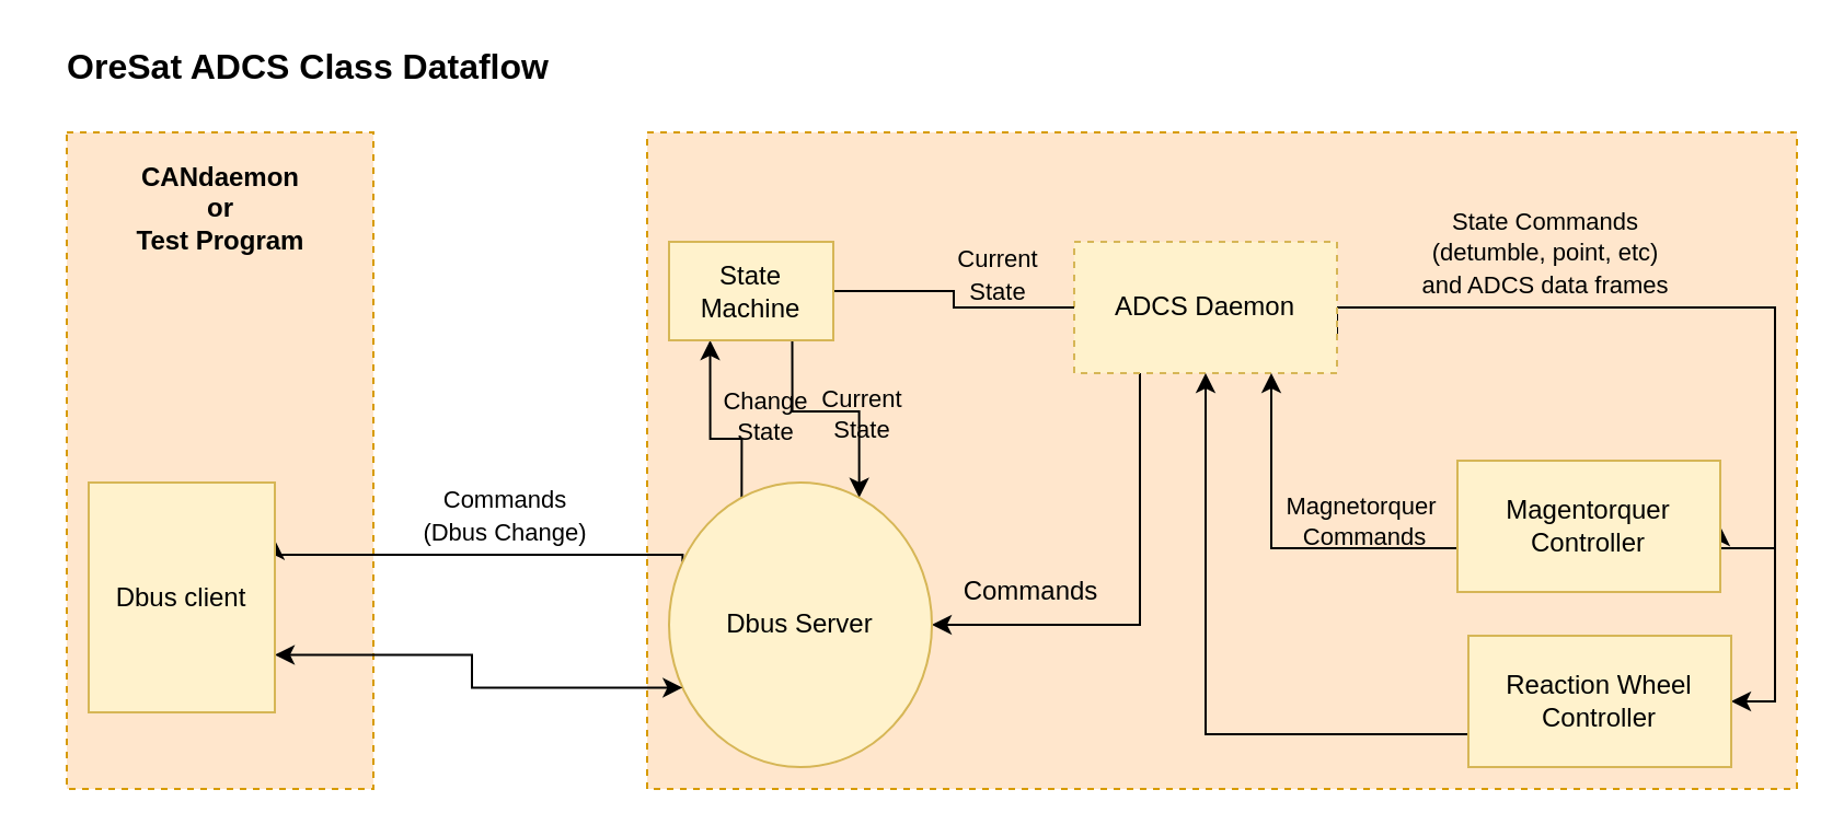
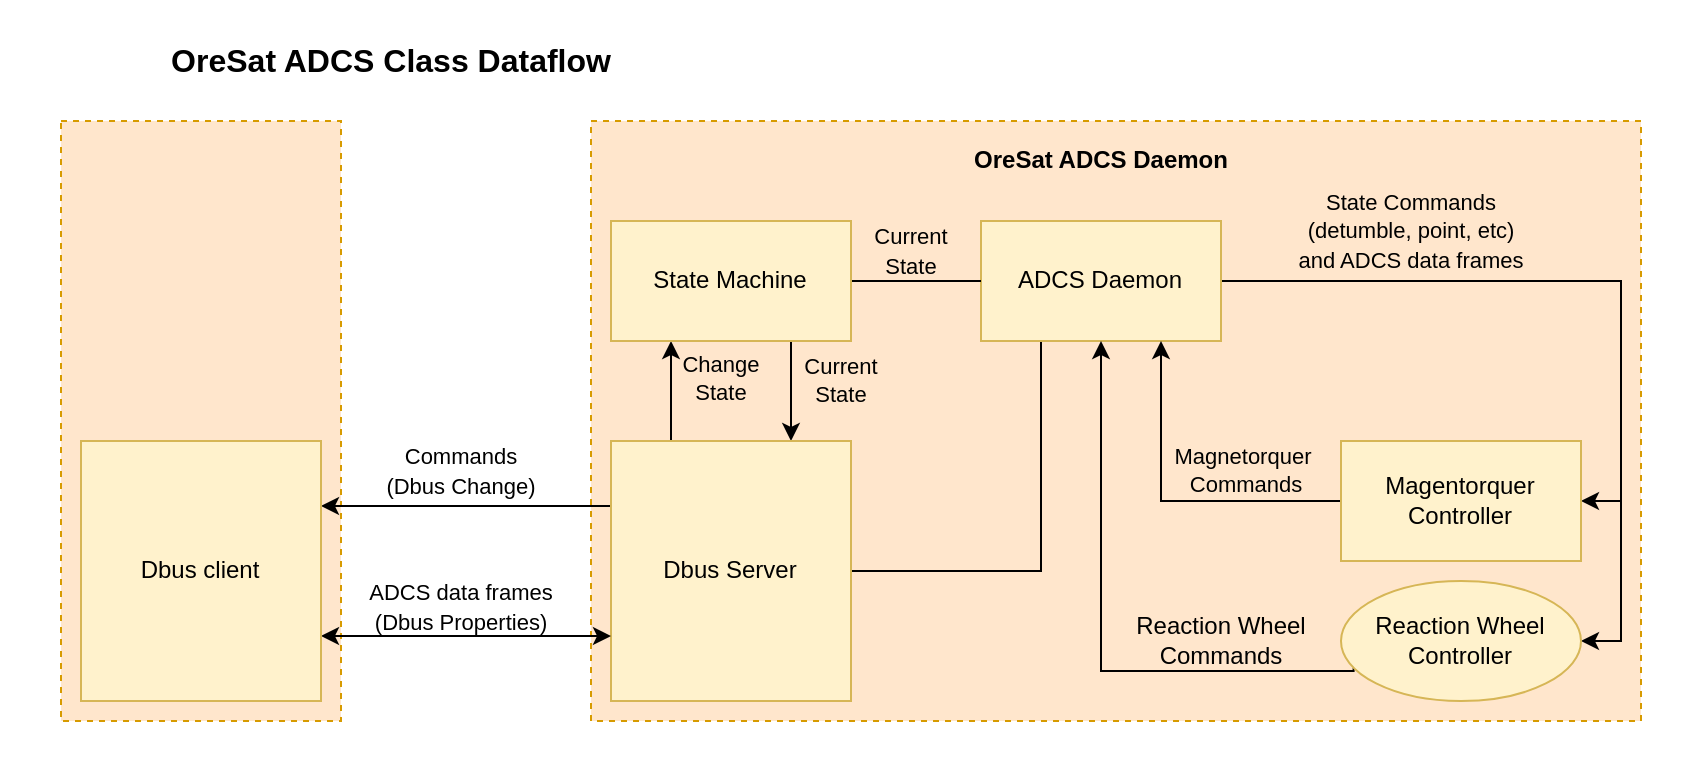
- <mxCell id="23" value="&lt;b&gt;&lt;font style=&quot;font-size: 16px&quot;&gt;OreSat ADCS Class Dataflow&lt;/font&gt;&lt;/b&gt;" style="text;html=1;align=center;verticalAlign=middle;resizable=0;points=[];autosize=1;" parent="1" vertex="1"><mxGeometry x="20" y="20" width="240" height="20" as="geometry" /></mxCell>
+ <mxCell id="23" value="&lt;b&gt;&lt;font style=&quot;font-size: 16px&quot;&gt;OreSat ADCS Class Dataflow&lt;/font&gt;&lt;/b&gt;" style="text;html=1;align=center;verticalAlign=middle;resizable=0;points=[];autosize=1;" parent="1" vertex="1"><mxGeometry x="75" y="20" width="240" height="20" as="geometry" /></mxCell>
+ <mxCell id="28" value="&lt;b&gt;OreSat ADCS Daemon&lt;/b&gt;" style="text;html=1;align=center;verticalAlign=middle;resizable=0;points=[];autosize=1;" parent="1" vertex="1"><mxGeometry x="480" y="70" width="140" height="20" as="geometry" /></mxCell>
- <mxCell id="30" value="&lt;b&gt;CANdaemon&lt;br&gt;or&lt;br&gt;Test Program&lt;/b&gt;" style="text;html=1;align=center;verticalAlign=middle;resizable=0;points=[];autosize=1;" parent="1" vertex="1"><mxGeometry x="50" y="70" width="100" height="50" as="geometry" /></mxCell>
- <mxCell id="17" value="State Machine" style="rounded=0;whiteSpace=wrap;html=1;fillColor=#fff2cc;strokeColor=#d6b656;" parent="1" vertex="1"><mxGeometry x="305" y="110" width="75" height="45" as="geometry" /></mxCell>
+ <mxCell id="17" value="State Machine" style="rounded=0;whiteSpace=wrap;html=1;fillColor=#fff2cc;strokeColor=#d6b656;" parent="1" vertex="1"><mxGeometry x="305" y="110" width="120" height="60" as="geometry" /></mxCell>
- <mxCell id="7" value="ADCS Daemon" style="rounded=0;whiteSpace=wrap;html=1;fillColor=#fff2cc;strokeColor=#d6b656;dashed=1;" parent="1" vertex="1"><mxGeometry x="490" y="110" width="120" height="60" as="geometry" /></mxCell>
+ <mxCell id="7" value="ADCS Daemon" style="rounded=0;whiteSpace=wrap;html=1;fillColor=#fff2cc;strokeColor=#d6b656;" parent="1" vertex="1"><mxGeometry x="490" y="110" width="120" height="60" as="geometry" /></mxCell>
- <mxCell id="20" value="Magentorquer Controller" style="rounded=0;whiteSpace=wrap;html=1;fillColor=#fff2cc;strokeColor=#d6b656;" parent="1" vertex="1"><mxGeometry x="665" y="210" width="120" height="60" as="geometry" /></mxCell>
+ <mxCell id="20" value="Magentorquer Controller" style="rounded=0;whiteSpace=wrap;html=1;fillColor=#fff2cc;strokeColor=#d6b656;" parent="1" vertex="1"><mxGeometry x="670" y="220" width="120" height="60" as="geometry" /></mxCell>
- <mxCell id="31" value="Commands" style="text;html=1;align=center;verticalAlign=middle;resizable=0;points=[];autosize=1;" vertex="1" parent="1"><mxGeometry x="430" y="260" width="80" height="20" as="geometry" /></mxCell>
- <mxCell id="15" value="Dbus client" style="rounded=0;whiteSpace=wrap;html=1;fillColor=#fff2cc;strokeColor=#d6b656;" parent="1" vertex="1"><mxGeometry x="40" y="220" width="85" height="105" as="geometry" /></mxCell>
+ <mxCell id="15" value="Dbus client" style="rounded=0;whiteSpace=wrap;html=1;fillColor=#fff2cc;strokeColor=#d6b656;" parent="1" vertex="1"><mxGeometry x="40" y="220" width="120" height="130" as="geometry" /></mxCell>
- <mxCell id="13" value="Dbus Server" style="ellipse;whiteSpace=wrap;html=1;fillColor=#fff2cc;strokeColor=#d6b656;" parent="1" vertex="1"><mxGeometry x="305" y="220" width="120" height="130" as="geometry" /></mxCell>
+ <mxCell id="13" value="Dbus Server" style="rounded=0;whiteSpace=wrap;html=1;fillColor=#fff2cc;strokeColor=#d6b656;" parent="1" vertex="1"><mxGeometry x="305" y="220" width="120" height="130" as="geometry" /></mxCell>
- <mxCell id="6" value="" style="edgeStyle=orthogonalEdgeStyle;rounded=0;orthogonalLoop=1;jettySize=auto;html=1;entryX=1;entryY=0.5;entryDx=0;entryDy=0;exitX=0.25;exitY=1;exitDx=0;exitDy=0;" edge="1" parent="1" source="7" target="13"><mxGeometry relative="1" as="geometry"><mxPoint x="550" y="250" as="targetPoint" /><Array as="points"><mxPoint x="520" y="285" /></Array></mxGeometry></mxCell>
+ <mxCell id="6" value="" style="edgeStyle=orthogonalEdgeStyle;rounded=0;orthogonalLoop=1;jettySize=auto;html=1;entryX=1;entryY=0.5;entryDx=0;entryDy=0;exitX=0.25;exitY=1;exitDx=0;exitDy=0;endArrow=none;" edge="1" parent="1" source="7" target="13"><mxGeometry relative="1" as="geometry"><mxPoint x="550" y="250" as="targetPoint" /><Array as="points"><mxPoint x="520" y="285" /></Array></mxGeometry></mxCell>
+ <mxCell id="24" value="&lt;font style=&quot;font-size: 11px&quot;&gt;ADCS data frames &lt;br&gt;(Dbus Properties)&lt;/font&gt;" style="text;html=1;align=center;verticalAlign=middle;resizable=0;points=[];autosize=1;" parent="1" vertex="1"><mxGeometry x="175" y="288" width="110" height="30" as="geometry" /></mxCell>
+ <mxCell id="26" value="Reaction Wheel&lt;br&gt;Commands" style="text;html=1;align=center;verticalAlign=middle;resizable=0;points=[];autosize=1;" parent="1" vertex="1"><mxGeometry x="560" y="305" width="100" height="30" as="geometry" /></mxCell>
- <mxCell id="22" value="Reaction Wheel Controller" style="rounded=0;whiteSpace=wrap;html=1;fillColor=#fff2cc;strokeColor=#d6b656;" parent="1" vertex="1"><mxGeometry x="670" y="290" width="120" height="60" as="geometry" /></mxCell>
+ <mxCell id="22" value="Reaction Wheel Controller" style="ellipse;whiteSpace=wrap;html=1;fillColor=#fff2cc;strokeColor=#d6b656;" parent="1" vertex="1"><mxGeometry x="670" y="290" width="120" height="60" as="geometry" /></mxCell>
